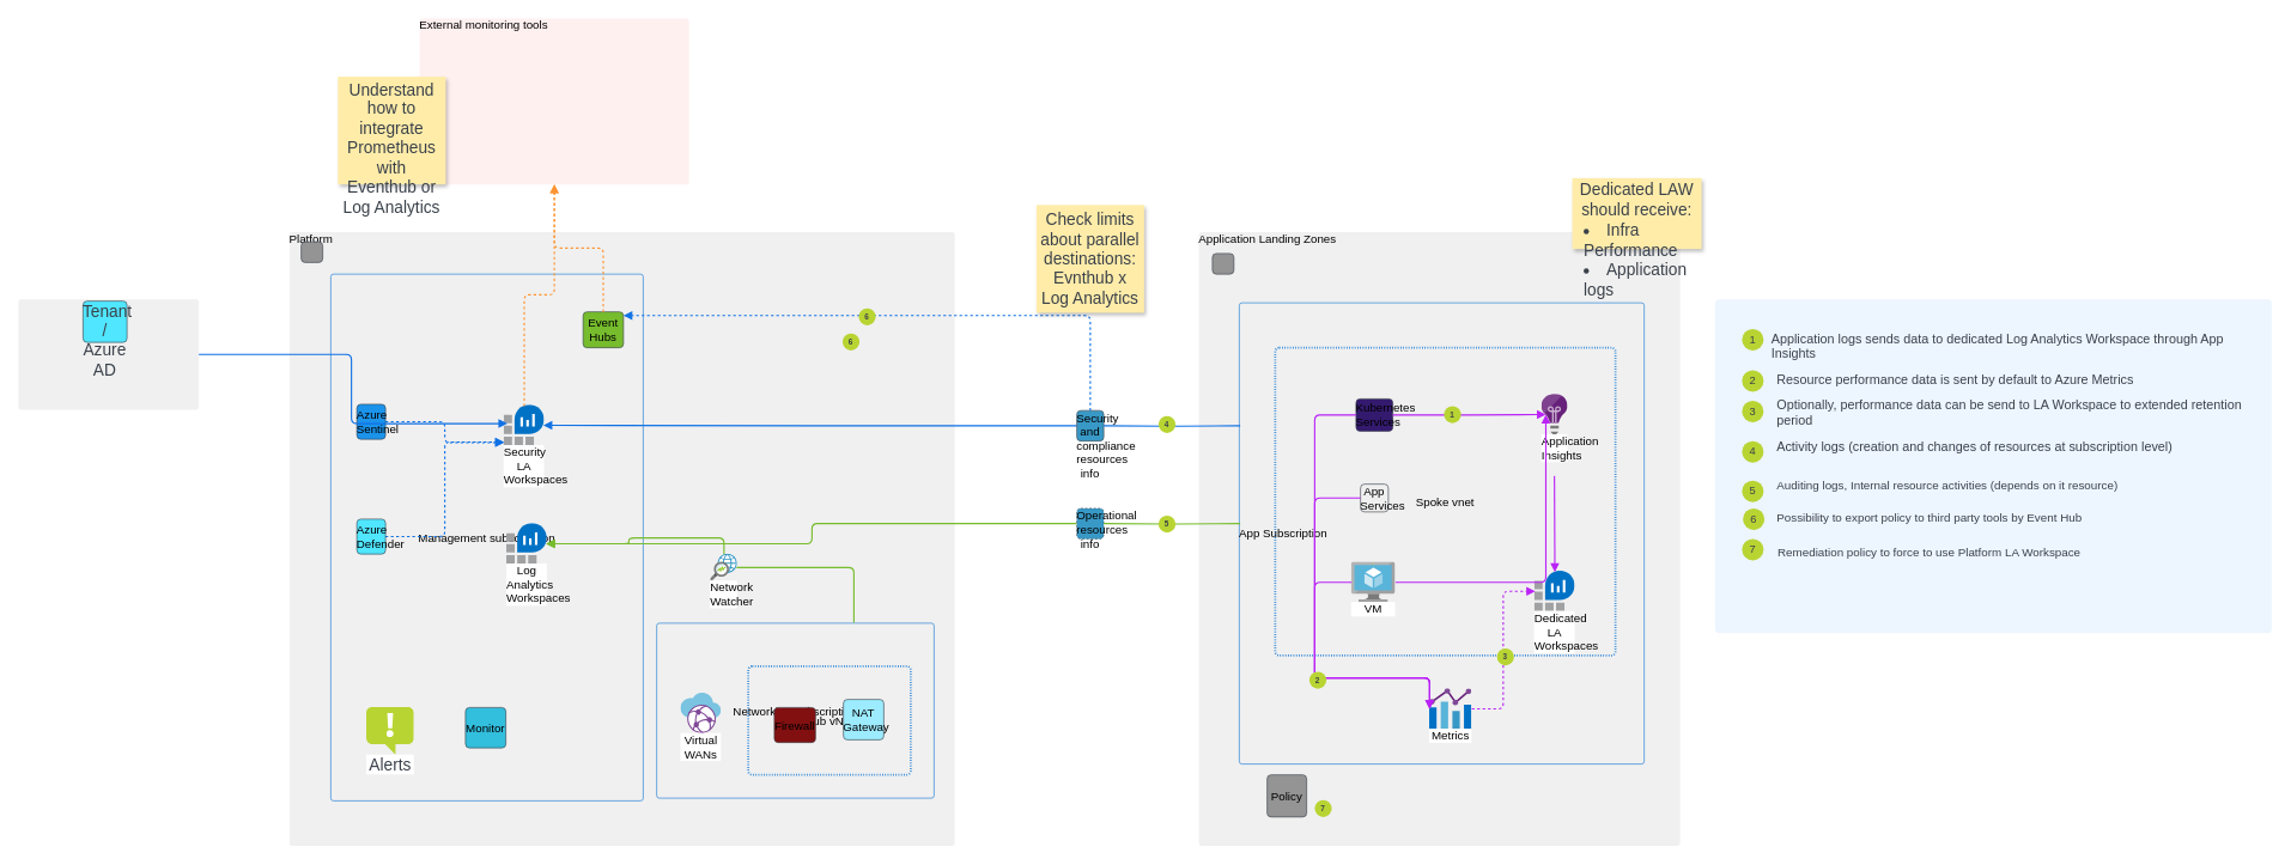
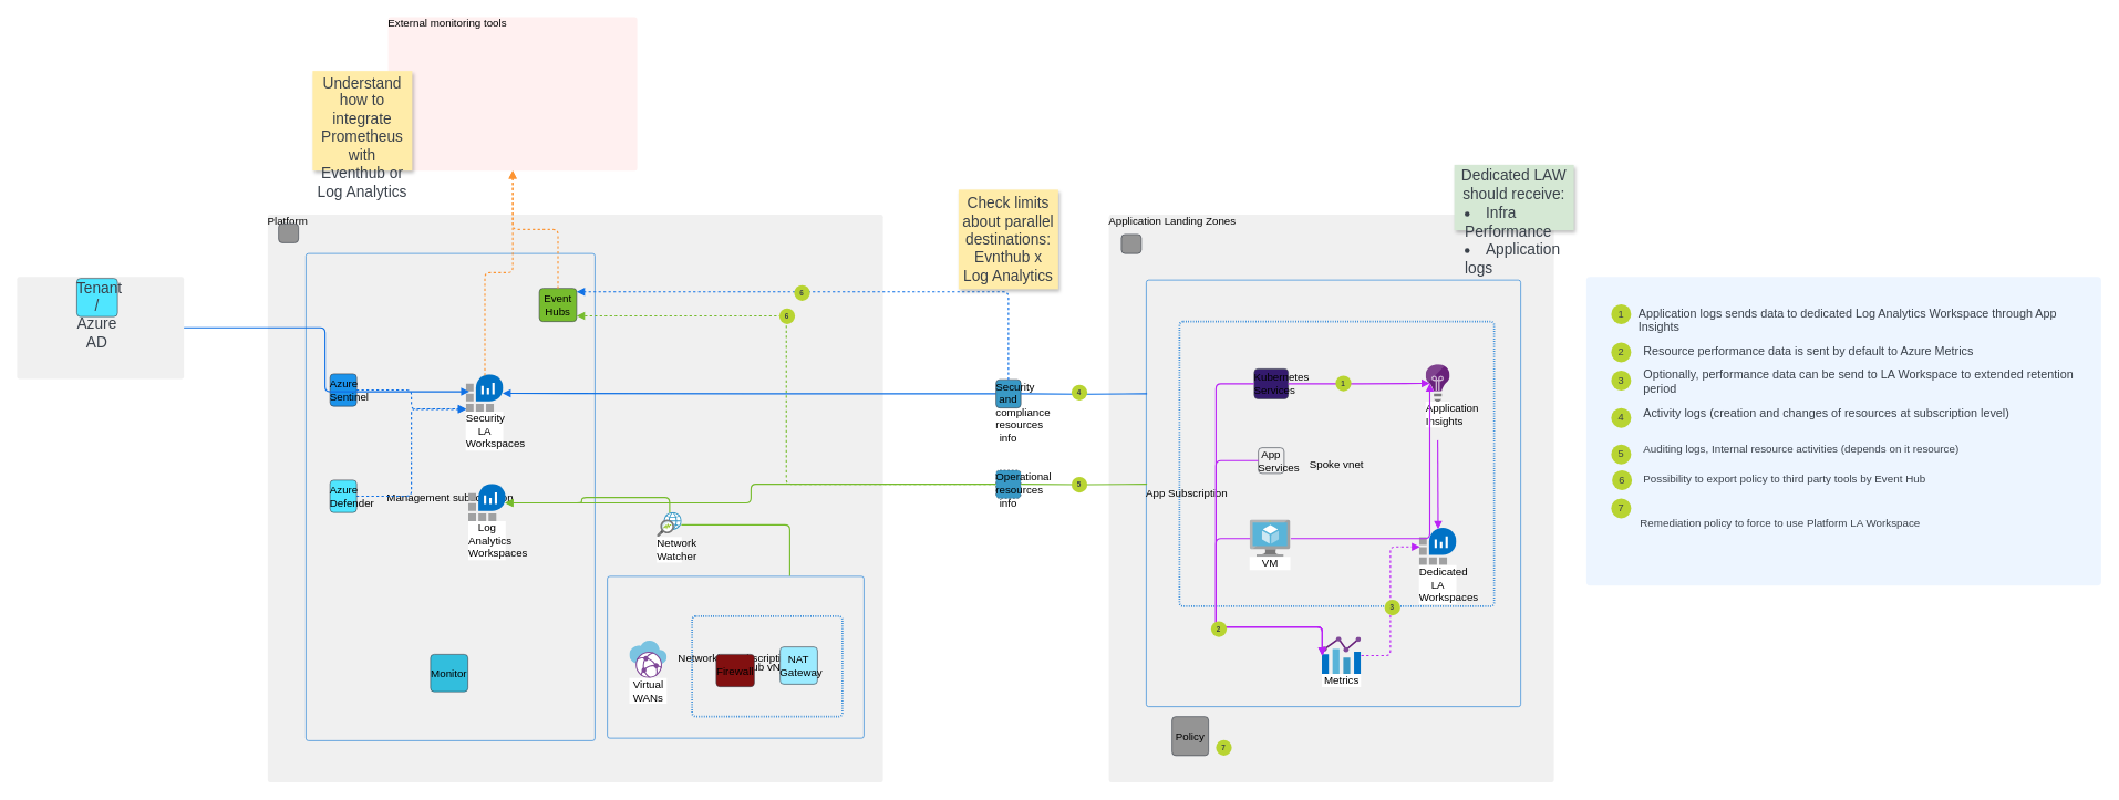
- <mxCell id="66" value="&lt;div style=&quot;display: flex; justify-content: center; text-align: center; align-items: baseline; font-size: 0; line-height: 1.25;margin-top: -2px;&quot;&gt;&lt;span&gt;&lt;span style=&quot;font-size:18.3px;color:#3a414a;&quot;&gt;Dedicated LAW should receive:&#10;&lt;/span&gt;&lt;/span&gt;&lt;/div&gt;&lt;ul style=&quot;margin: 0px; padding-left: 10px;list-style-position: inside; list-style-type:disc&quot;&gt;&lt;li style=&quot;text-align:left;color:#3a414a;font-size:18.3px;&quot;&gt;&lt;span style=&quot;margin-left: 0px;margin-top: -2px;&quot;&gt;&lt;span style=&quot;font-size:18.3px;color:#3a414a;&quot;&gt;Infra Performance&lt;/span&gt;&lt;/span&gt;&lt;/li&gt;&lt;li style=&quot;text-align:left;color:#3a414a;font-size:18.3px;&quot;&gt;&lt;span style=&quot;margin-left: 0px;margin-top: -2px;&quot;&gt;&lt;span style=&quot;font-size:18.3px;color:#3a414a;&quot;&gt;Application logs&lt;/span&gt;&lt;/span&gt;&lt;/li&gt;&lt;/ul&gt;" style="html=1;overflow=block;blockSpacing=1;whiteSpace=wrap;shadow=1;fontSize=13;spacing=3.8;strokeColor=none;strokeOpacity=100;fillColor=#FFECA9;strokeWidth=0;lucidId=hfdO7GVvSJdE;" vertex="1" parent="1"><mxGeometry x="1751" y="198" width="144" height="79" as="geometry" /></mxCell>
+ <mxCell id="66" value="&lt;div style=&quot;display: flex; justify-content: center; text-align: center; align-items: baseline; font-size: 0; line-height: 1.25;margin-top: -2px;&quot;&gt;&lt;span&gt;&lt;span style=&quot;font-size:18.3px;color:#3a414a;&quot;&gt;Dedicated LAW should receive:&#10;&lt;/span&gt;&lt;/span&gt;&lt;/div&gt;&lt;ul style=&quot;margin: 0px; padding-left: 10px;list-style-position: inside; list-style-type:disc&quot;&gt;&lt;li style=&quot;text-align:left;color:#3a414a;font-size:18.3px;&quot;&gt;&lt;span style=&quot;margin-left: 0px;margin-top: -2px;&quot;&gt;&lt;span style=&quot;font-size:18.3px;color:#3a414a;&quot;&gt;Infra Performance&lt;/span&gt;&lt;/span&gt;&lt;/li&gt;&lt;li style=&quot;text-align:left;color:#3a414a;font-size:18.3px;&quot;&gt;&lt;span style=&quot;margin-left: 0px;margin-top: -2px;&quot;&gt;&lt;span style=&quot;font-size:18.3px;color:#3a414a;&quot;&gt;Application logs&lt;/span&gt;&lt;/span&gt;&lt;/li&gt;&lt;/ul&gt;" style="html=1;overflow=block;blockSpacing=1;whiteSpace=wrap;shadow=1;fontSize=13;spacing=3.8;strokeColor=none;strokeOpacity=100;fillColor=#d5e8d4;strokeWidth=0;lucidId=hfdO7GVvSJdE;" vertex="1" parent="1"><mxGeometry x="1751" y="198" width="144" height="79" as="geometry" /></mxCell>
+ <mxCell id="30" value="" style="html=1;jettySize=18;whiteSpace=wrap;fontSize=13;strokeColor=#76bc2d;strokeOpacity=100;dashed=1;fixDash=1;strokeWidth=1.5;rounded=1;arcSize=12;edgeStyle=orthogonalEdgeStyle;startArrow=none;endArrow=block;endFill=1;exitX=0;exitY=0.5;exitPerimeter=0;entryX=1;entryY=0.829;entryPerimeter=0;lucidId=hfdOmQisDcTx;" edge="1" parent="1" source="38" target="27"><mxGeometry width="100" height="100" relative="1" as="geometry"><Array as="points" /></mxGeometry></mxCell>
- <mxCell id="75" value="Remediation policy to force to use Platform LA Workspace" style="html=1;overflow=block;blockSpacing=1;whiteSpace=wrap;fontSize=13.1;fontColor=#3a414a;align=left;spacing=3.8;verticalAlign=top;strokeColor=none;strokeOpacity=100;fillOpacity=0;fillColor=#ffffff;strokeWidth=0;lucidId=hfdO5cj1y7Bo;" vertex="1" parent="1"><mxGeometry x="1977" y="605" width="539" height="29" as="geometry" /></mxCell>
+ <mxCell id="75" value="Remediation policy to force to use Platform LA Workspace" style="html=1;overflow=block;blockSpacing=1;whiteSpace=wrap;fontSize=13.1;fontColor=#3a414a;align=left;spacing=3.8;verticalAlign=top;strokeColor=none;strokeOpacity=100;fillOpacity=0;fillColor=#ffffff;strokeWidth=0;lucidId=hfdO5cj1y7Bo;" vertex="1" parent="1"><mxGeometry x="1972" y="620" width="539" height="29" as="geometry" /></mxCell>
- <mxCell id="67" value="Alerts" style="overflow=block;blockSpacing=1;whiteSpace=wrap;image;aspect=fixed;html=1;points=[];align=center;verticalAlign=top;image=img/lib/mscae/Notification.svg;fontSize=18.3;fontColor=#3a414a;spacing=0;strokeColor=#3a414a;strokeOpacity=100;rounded=1;absoluteArcSize=1;arcSize=9;fillColor=#b8d432;strokeWidth=0.8;lucidId=hfdO_I~HZqU1;" vertex="1" parent="1"><mxGeometry x="408" y="788" width="53" height="53" as="geometry" /></mxCell>
